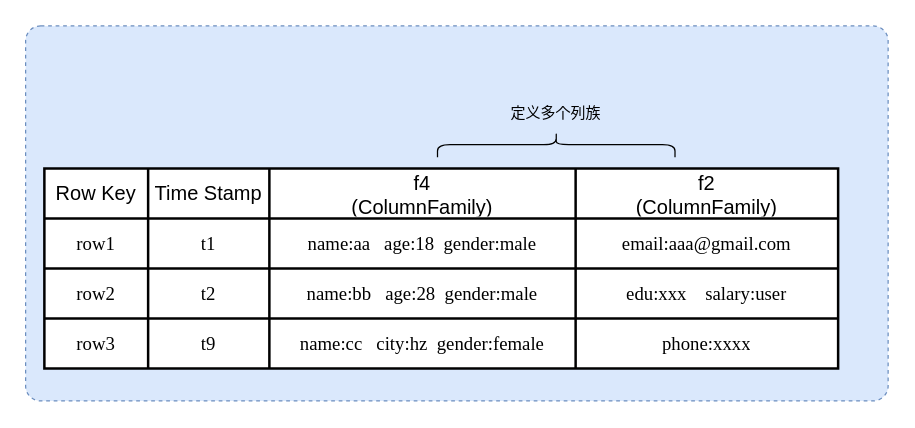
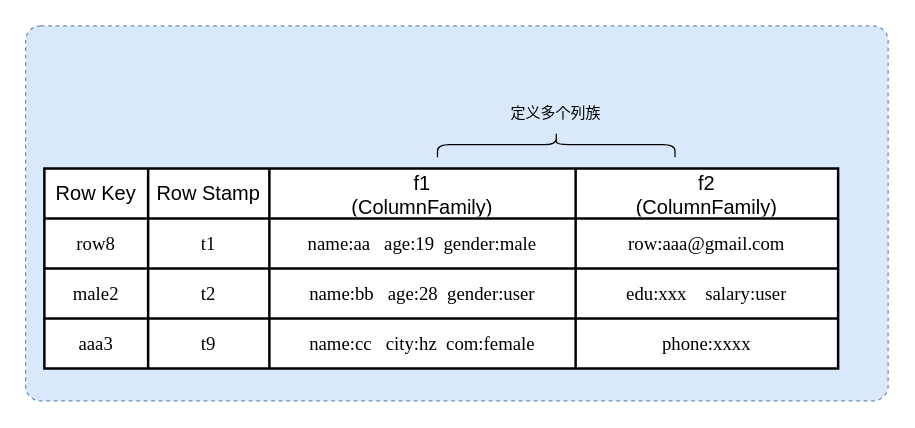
- <mxCell id="6" value="Time Stamp" style="shape=partialRectangle;html=1;whiteSpace=wrap;connectable=0;strokeColor=inherit;overflow=hidden;fillColor=none;top=0;left=0;bottom=0;right=0;pointerEvents=1;fontSize=16;" vertex="1" parent="4"><mxGeometry x="83" width="97" height="40" as="geometry"><mxRectangle width="97" height="40" as="alternateBounds" /></mxGeometry></mxCell>
+ <mxCell id="6" value="Row Stamp" style="shape=partialRectangle;html=1;whiteSpace=wrap;connectable=0;strokeColor=inherit;overflow=hidden;fillColor=none;top=0;left=0;bottom=0;right=0;pointerEvents=1;fontSize=16;" vertex="1" parent="4"><mxGeometry x="83" width="97" height="40" as="geometry"><mxRectangle width="97" height="40" as="alternateBounds" /></mxGeometry></mxCell>
- <mxCell id="7" value="f4&lt;br&gt;(ColumnFamily)" style="shape=partialRectangle;html=1;whiteSpace=wrap;connectable=0;strokeColor=inherit;overflow=hidden;fillColor=none;top=0;left=0;bottom=0;right=0;pointerEvents=1;fontSize=16;" vertex="1" parent="4"><mxGeometry x="180" width="245" height="40" as="geometry"><mxRectangle width="245" height="40" as="alternateBounds" /></mxGeometry></mxCell>
+ <mxCell id="7" value="f1&lt;br&gt;(ColumnFamily)" style="shape=partialRectangle;html=1;whiteSpace=wrap;connectable=0;strokeColor=inherit;overflow=hidden;fillColor=none;top=0;left=0;bottom=0;right=0;pointerEvents=1;fontSize=16;" vertex="1" parent="4"><mxGeometry x="180" width="245" height="40" as="geometry"><mxRectangle width="245" height="40" as="alternateBounds" /></mxGeometry></mxCell>
- <mxCell id="10" value="&lt;font style=&quot;font-size: 15px;&quot;&gt;row1&lt;/font&gt;" style="shape=partialRectangle;html=1;whiteSpace=wrap;connectable=0;strokeColor=inherit;overflow=hidden;fillColor=none;top=0;left=0;bottom=0;right=0;pointerEvents=1;fontSize=15;fontFamily=Times New Roman;" vertex="1" parent="9"><mxGeometry width="83" height="40" as="geometry"><mxRectangle width="83" height="40" as="alternateBounds" /></mxGeometry></mxCell>
+ <mxCell id="10" value="&lt;font style=&quot;font-size: 15px;&quot;&gt;row8&lt;/font&gt;" style="shape=partialRectangle;html=1;whiteSpace=wrap;connectable=0;strokeColor=inherit;overflow=hidden;fillColor=none;top=0;left=0;bottom=0;right=0;pointerEvents=1;fontSize=15;fontFamily=Times New Roman;" vertex="1" parent="9"><mxGeometry width="83" height="40" as="geometry"><mxRectangle width="83" height="40" as="alternateBounds" /></mxGeometry></mxCell>
- <mxCell id="12" value="name:aa&amp;nbsp; &amp;nbsp;age:18&amp;nbsp; gender:male" style="shape=partialRectangle;html=1;whiteSpace=wrap;connectable=0;strokeColor=inherit;overflow=hidden;fillColor=none;top=0;left=0;bottom=0;right=0;pointerEvents=1;fontSize=15;fontFamily=Times New Roman;" vertex="1" parent="9"><mxGeometry x="180" width="245" height="40" as="geometry"><mxRectangle width="245" height="40" as="alternateBounds" /></mxGeometry></mxCell>
+ <mxCell id="12" value="name:aa&amp;nbsp; &amp;nbsp;age:19&amp;nbsp; gender:male" style="shape=partialRectangle;html=1;whiteSpace=wrap;connectable=0;strokeColor=inherit;overflow=hidden;fillColor=none;top=0;left=0;bottom=0;right=0;pointerEvents=1;fontSize=15;fontFamily=Times New Roman;" vertex="1" parent="9"><mxGeometry x="180" width="245" height="40" as="geometry"><mxRectangle width="245" height="40" as="alternateBounds" /></mxGeometry></mxCell>
- <mxCell id="13" value="email:aaa@gmail.com" style="shape=partialRectangle;html=1;whiteSpace=wrap;connectable=0;strokeColor=inherit;overflow=hidden;fillColor=none;top=0;left=0;bottom=0;right=0;pointerEvents=1;fontSize=15;fontFamily=Times New Roman;" vertex="1" parent="9"><mxGeometry x="425" width="210" height="40" as="geometry"><mxRectangle width="210" height="40" as="alternateBounds" /></mxGeometry></mxCell>
+ <mxCell id="13" value="row:aaa@gmail.com" style="shape=partialRectangle;html=1;whiteSpace=wrap;connectable=0;strokeColor=inherit;overflow=hidden;fillColor=none;top=0;left=0;bottom=0;right=0;pointerEvents=1;fontSize=15;fontFamily=Times New Roman;" vertex="1" parent="9"><mxGeometry x="425" width="210" height="40" as="geometry"><mxRectangle width="210" height="40" as="alternateBounds" /></mxGeometry></mxCell>
- <mxCell id="15" value="row2" style="shape=partialRectangle;html=1;whiteSpace=wrap;connectable=0;strokeColor=inherit;overflow=hidden;fillColor=none;top=0;left=0;bottom=0;right=0;pointerEvents=1;fontSize=15;fontFamily=Times New Roman;" vertex="1" parent="14"><mxGeometry width="83" height="40" as="geometry"><mxRectangle width="83" height="40" as="alternateBounds" /></mxGeometry></mxCell>
+ <mxCell id="15" value="male2" style="shape=partialRectangle;html=1;whiteSpace=wrap;connectable=0;strokeColor=inherit;overflow=hidden;fillColor=none;top=0;left=0;bottom=0;right=0;pointerEvents=1;fontSize=15;fontFamily=Times New Roman;" vertex="1" parent="14"><mxGeometry width="83" height="40" as="geometry"><mxRectangle width="83" height="40" as="alternateBounds" /></mxGeometry></mxCell>
- <mxCell id="17" value="name:bb&amp;nbsp; &amp;nbsp;age:28&amp;nbsp; gender:male" style="shape=partialRectangle;html=1;whiteSpace=wrap;connectable=0;strokeColor=inherit;overflow=hidden;fillColor=none;top=0;left=0;bottom=0;right=0;pointerEvents=1;fontSize=15;fontFamily=Times New Roman;" vertex="1" parent="14"><mxGeometry x="180" width="245" height="40" as="geometry"><mxRectangle width="245" height="40" as="alternateBounds" /></mxGeometry></mxCell>
+ <mxCell id="17" value="name:bb&amp;nbsp; &amp;nbsp;age:28&amp;nbsp; gender:user" style="shape=partialRectangle;html=1;whiteSpace=wrap;connectable=0;strokeColor=inherit;overflow=hidden;fillColor=none;top=0;left=0;bottom=0;right=0;pointerEvents=1;fontSize=15;fontFamily=Times New Roman;" vertex="1" parent="14"><mxGeometry x="180" width="245" height="40" as="geometry"><mxRectangle width="245" height="40" as="alternateBounds" /></mxGeometry></mxCell>
- <mxCell id="20" value="row3" style="shape=partialRectangle;html=1;whiteSpace=wrap;connectable=0;strokeColor=inherit;overflow=hidden;fillColor=none;top=0;left=0;bottom=0;right=0;pointerEvents=1;fontSize=15;fontFamily=Times New Roman;" vertex="1" parent="19"><mxGeometry width="83" height="40" as="geometry"><mxRectangle width="83" height="40" as="alternateBounds" /></mxGeometry></mxCell>
+ <mxCell id="20" value="aaa3" style="shape=partialRectangle;html=1;whiteSpace=wrap;connectable=0;strokeColor=inherit;overflow=hidden;fillColor=none;top=0;left=0;bottom=0;right=0;pointerEvents=1;fontSize=15;fontFamily=Times New Roman;" vertex="1" parent="19"><mxGeometry width="83" height="40" as="geometry"><mxRectangle width="83" height="40" as="alternateBounds" /></mxGeometry></mxCell>
- <mxCell id="22" value="name:cc&amp;nbsp; &amp;nbsp;city:hz&amp;nbsp; gender:female" style="shape=partialRectangle;html=1;whiteSpace=wrap;connectable=0;strokeColor=inherit;overflow=hidden;fillColor=none;top=0;left=0;bottom=0;right=0;pointerEvents=1;fontSize=15;fontFamily=Times New Roman;" vertex="1" parent="19"><mxGeometry x="180" width="245" height="40" as="geometry"><mxRectangle width="245" height="40" as="alternateBounds" /></mxGeometry></mxCell>
+ <mxCell id="22" value="name:cc&amp;nbsp; &amp;nbsp;city:hz&amp;nbsp; com:female" style="shape=partialRectangle;html=1;whiteSpace=wrap;connectable=0;strokeColor=inherit;overflow=hidden;fillColor=none;top=0;left=0;bottom=0;right=0;pointerEvents=1;fontSize=15;fontFamily=Times New Roman;" vertex="1" parent="19"><mxGeometry x="180" width="245" height="40" as="geometry"><mxRectangle width="245" height="40" as="alternateBounds" /></mxGeometry></mxCell>
